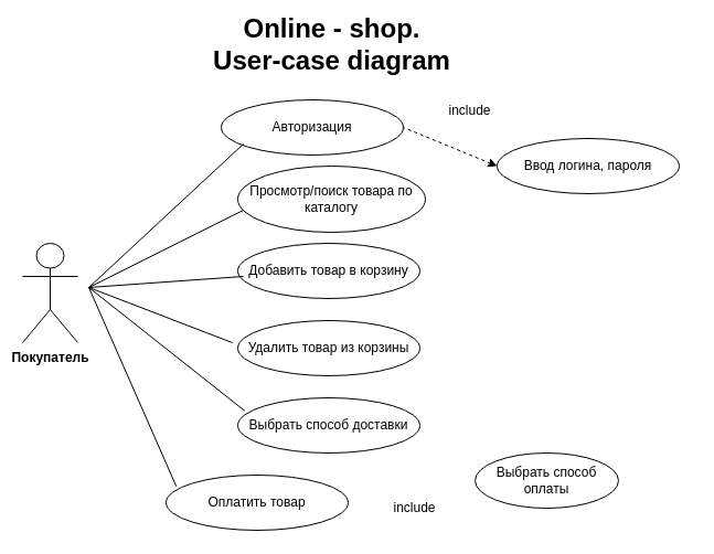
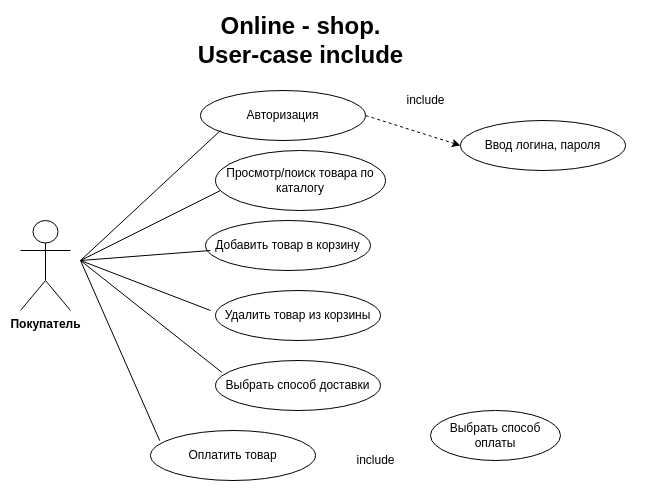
- <mxCell id="4" value="&lt;font style=&quot;font-size: 24px&quot;&gt;&lt;b&gt;Online - shop. &lt;br&gt;User-case diagram&lt;/b&gt;&lt;/font&gt;" style="text;html=1;align=center;verticalAlign=middle;resizable=0;points=[];autosize=1;" parent="1" vertex="1"><mxGeometry x="185" y="20" width="230" height="40" as="geometry" /></mxCell>
+ <mxCell id="4" value="&lt;font style=&quot;font-size: 24px&quot;&gt;&lt;b&gt;Online - shop. &lt;br&gt;User-case include&lt;/b&gt;&lt;/font&gt;" style="text;html=1;align=center;verticalAlign=middle;resizable=0;points=[];autosize=1;" parent="1" vertex="1"><mxGeometry x="185" y="20" width="230" height="40" as="geometry" /></mxCell>
- <mxCell id="9" value="Ввод логина, пароля" style="ellipse;whiteSpace=wrap;html=1;" parent="1" vertex="1"><mxGeometry x="450" y="125" width="165" height="50" as="geometry" /></mxCell>
+ <mxCell id="9" value="Ввод логина, пароля" style="ellipse;whiteSpace=wrap;html=1;" parent="1" vertex="1"><mxGeometry x="460" y="120" width="165" height="50" as="geometry" /></mxCell>
- <mxCell id="6" value="Добавить товар в корзину" style="ellipse;whiteSpace=wrap;html=1;" parent="1" vertex="1"><mxGeometry x="215" y="220" width="165" height="50" as="geometry" /></mxCell>
+ <mxCell id="6" value="Добавить товар в корзину" style="ellipse;whiteSpace=wrap;html=1;" parent="1" vertex="1"><mxGeometry x="205" y="220" width="165" height="50" as="geometry" /></mxCell>
